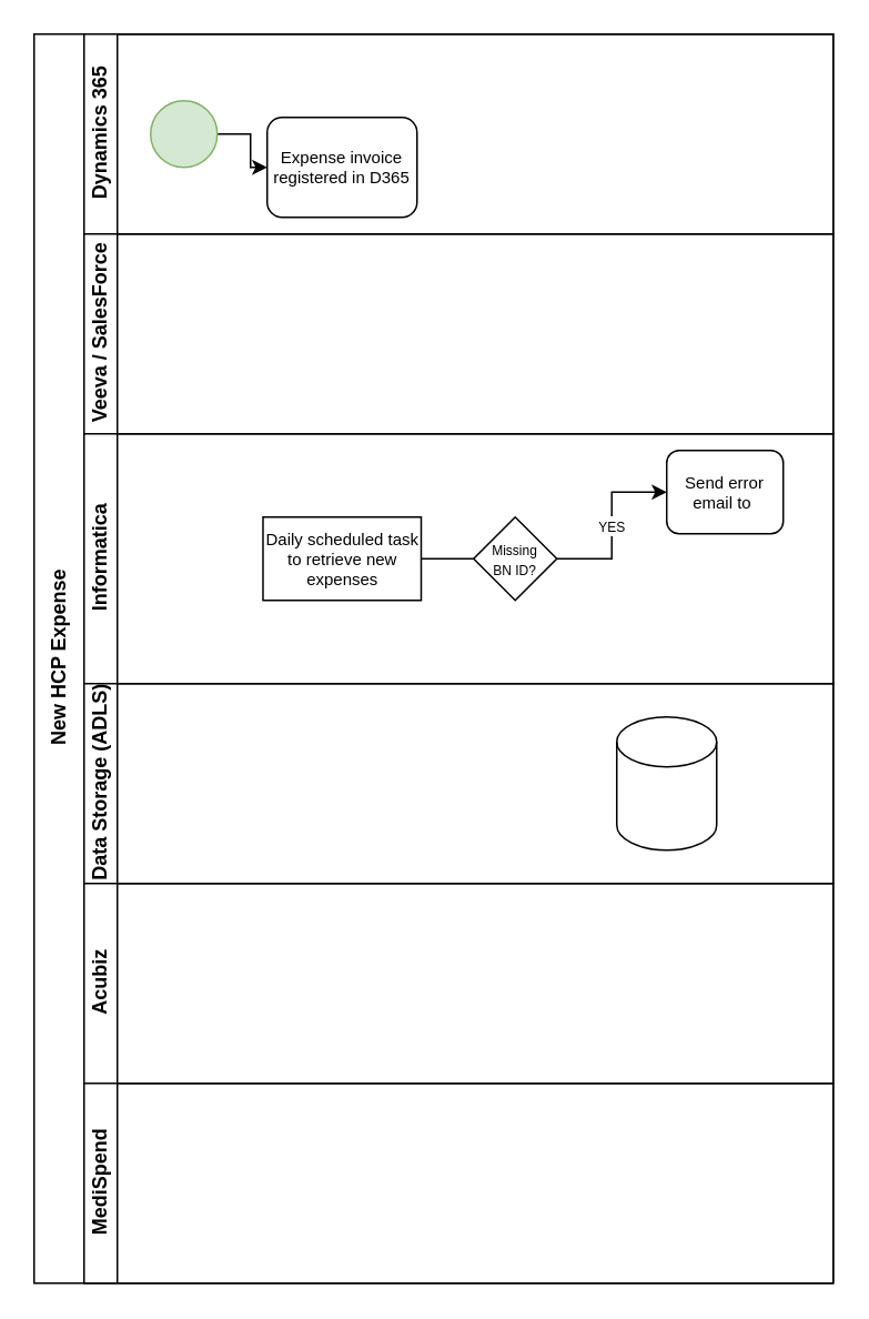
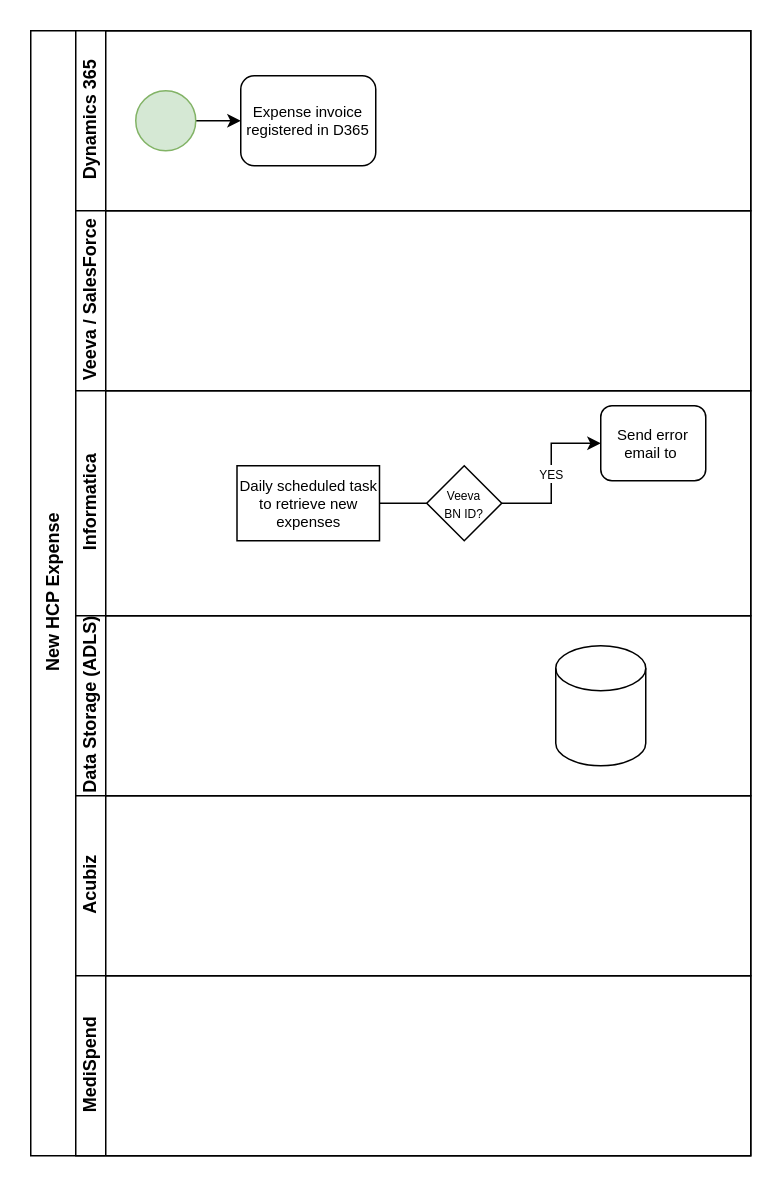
- <mxCell id="6" value="Expense invoice registered in D365" style="rounded=1;whiteSpace=wrap;html=1;fontSize=10;" vertex="1" parent="3"><mxGeometry x="110" y="50" width="90" height="60" as="geometry" /></mxCell>
+ <mxCell id="6" value="Expense invoice registered in D365" style="rounded=1;whiteSpace=wrap;html=1;fontSize=10;" vertex="1" parent="3"><mxGeometry x="110" y="30" width="90" height="60" as="geometry" /></mxCell>
- <mxCell id="10" value="&lt;font style=&quot;font-size: 8px;&quot;&gt;Missing &lt;br&gt;BN ID?&lt;/font&gt;" style="rhombus;whiteSpace=wrap;html=1;fontSize=10;" vertex="1" parent="8"><mxGeometry x="234" y="50" width="50" height="50" as="geometry" /></mxCell>
+ <mxCell id="10" value="&lt;font style=&quot;font-size: 8px;&quot;&gt;Veeva &lt;br&gt;BN ID?&lt;/font&gt;" style="rhombus;whiteSpace=wrap;html=1;fontSize=10;" vertex="1" parent="8"><mxGeometry x="234" y="50" width="50" height="50" as="geometry" /></mxCell>
